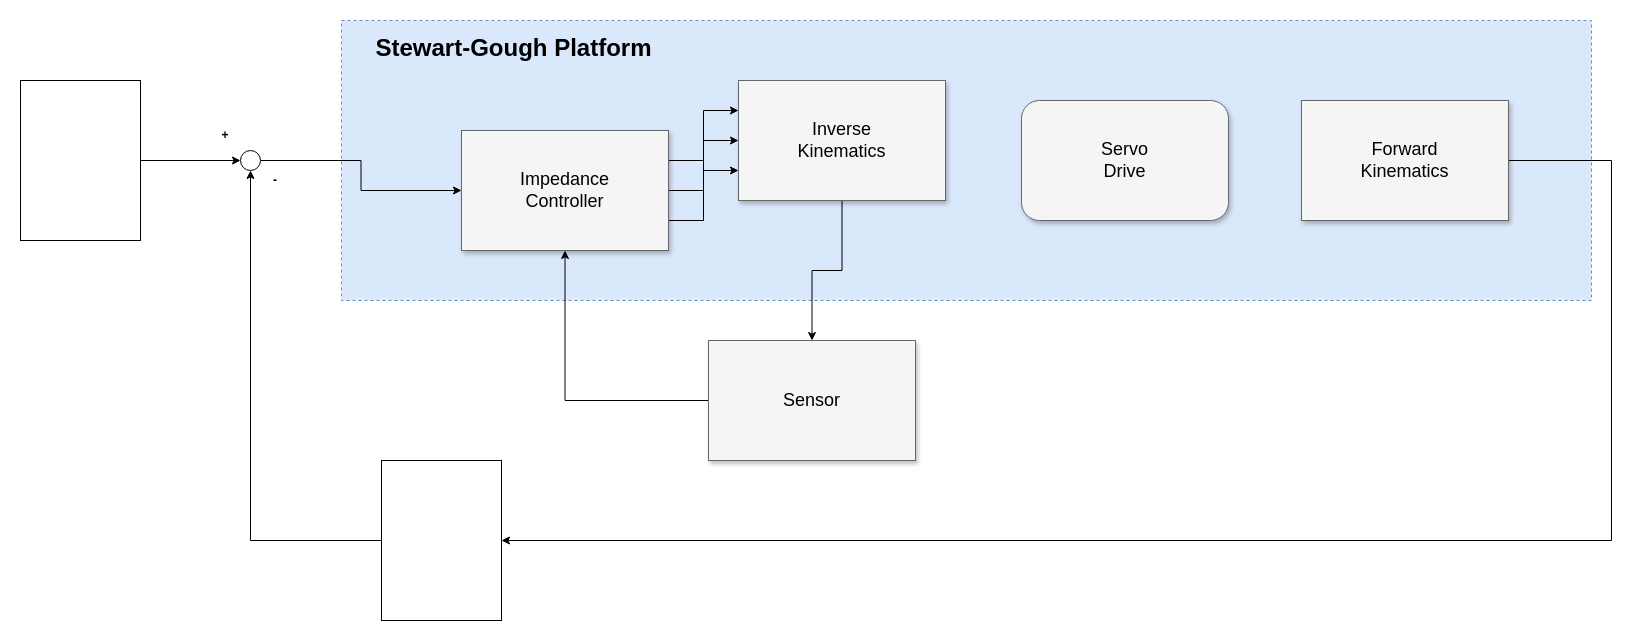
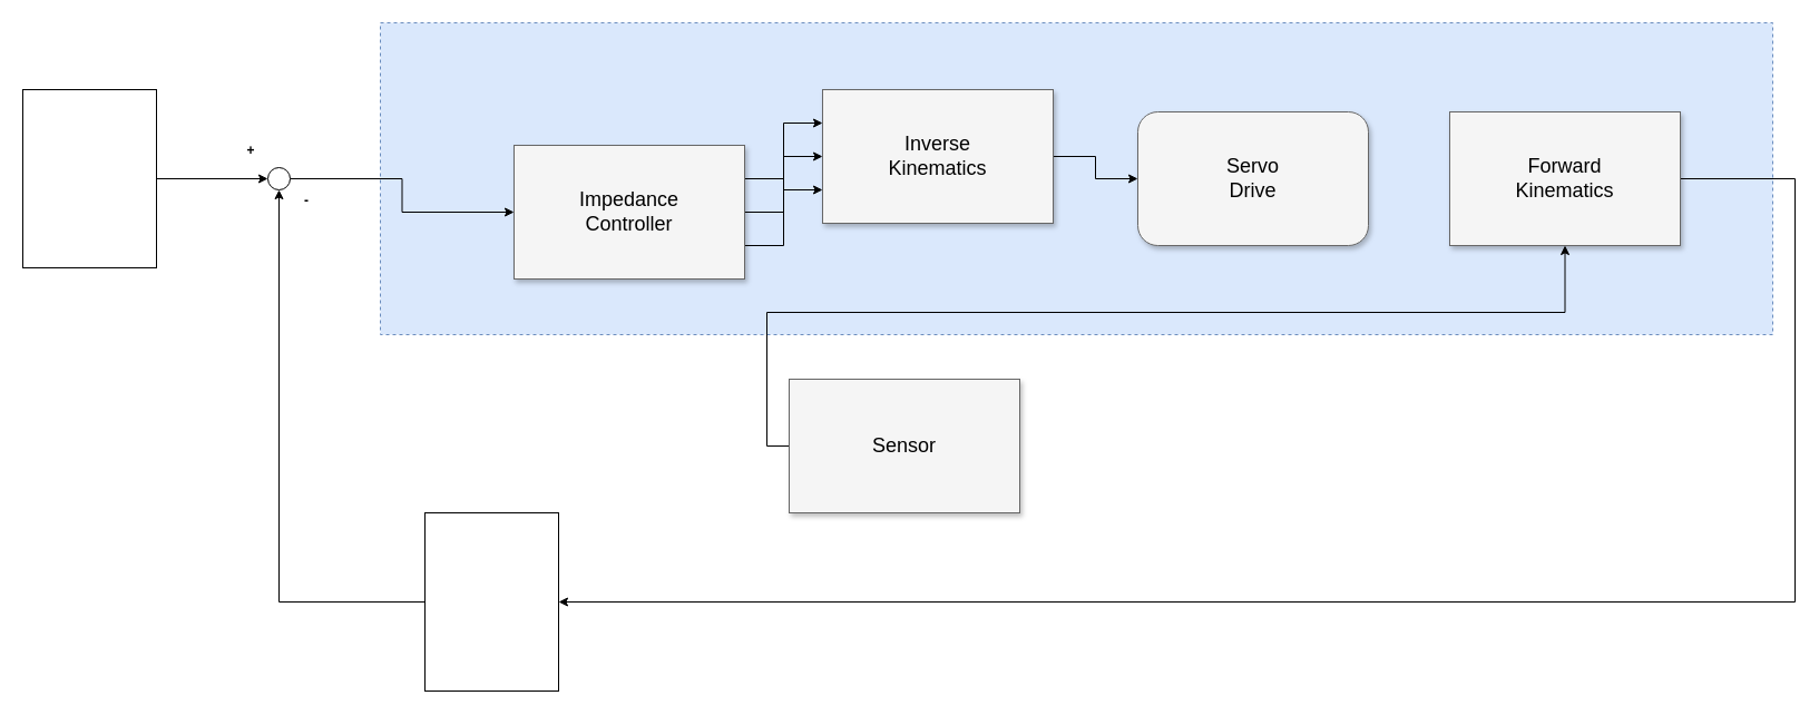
- <mxCell id="3" value="&lt;h1&gt;Stewart-Gough Platform&lt;/h1&gt;" style="text;html=1;strokeColor=none;fillColor=none;align=center;verticalAlign=middle;whiteSpace=wrap;rounded=0;dashed=1;" parent="1" vertex="1"><mxGeometry x="356" y="30" width="315" height="35.63" as="geometry" /></mxCell>
- <mxCell id="8" value="" style="edgeStyle=orthogonalEdgeStyle;rounded=0;orthogonalLoop=1;jettySize=auto;html=1;startArrow=none;startFill=0;endArrow=classic;endFill=1;" parent="1" source="9" target="22" edge="1"><mxGeometry relative="1" as="geometry" /></mxCell>
+ <mxCell id="8" value="" style="edgeStyle=orthogonalEdgeStyle;rounded=0;orthogonalLoop=1;jettySize=auto;html=1;startArrow=none;startFill=0;endArrow=classic;endFill=1;" parent="1" source="9" target="10" edge="1"><mxGeometry relative="1" as="geometry" /></mxCell>
- <mxCell id="21" style="edgeStyle=orthogonalEdgeStyle;rounded=0;orthogonalLoop=1;jettySize=auto;html=1;exitX=0;exitY=0.5;exitDx=0;exitDy=0;entryX=0.5;entryY=1;entryDx=0;entryDy=0;" edge="1" parent="1" source="22" target="7"><mxGeometry relative="1" as="geometry" /></mxCell>
+ <mxCell id="21" style="edgeStyle=orthogonalEdgeStyle;rounded=0;orthogonalLoop=1;jettySize=auto;html=1;exitX=0;exitY=0.5;exitDx=0;exitDy=0;" edge="1" parent="1" source="22" target="12"><mxGeometry relative="1" as="geometry" /></mxCell>
